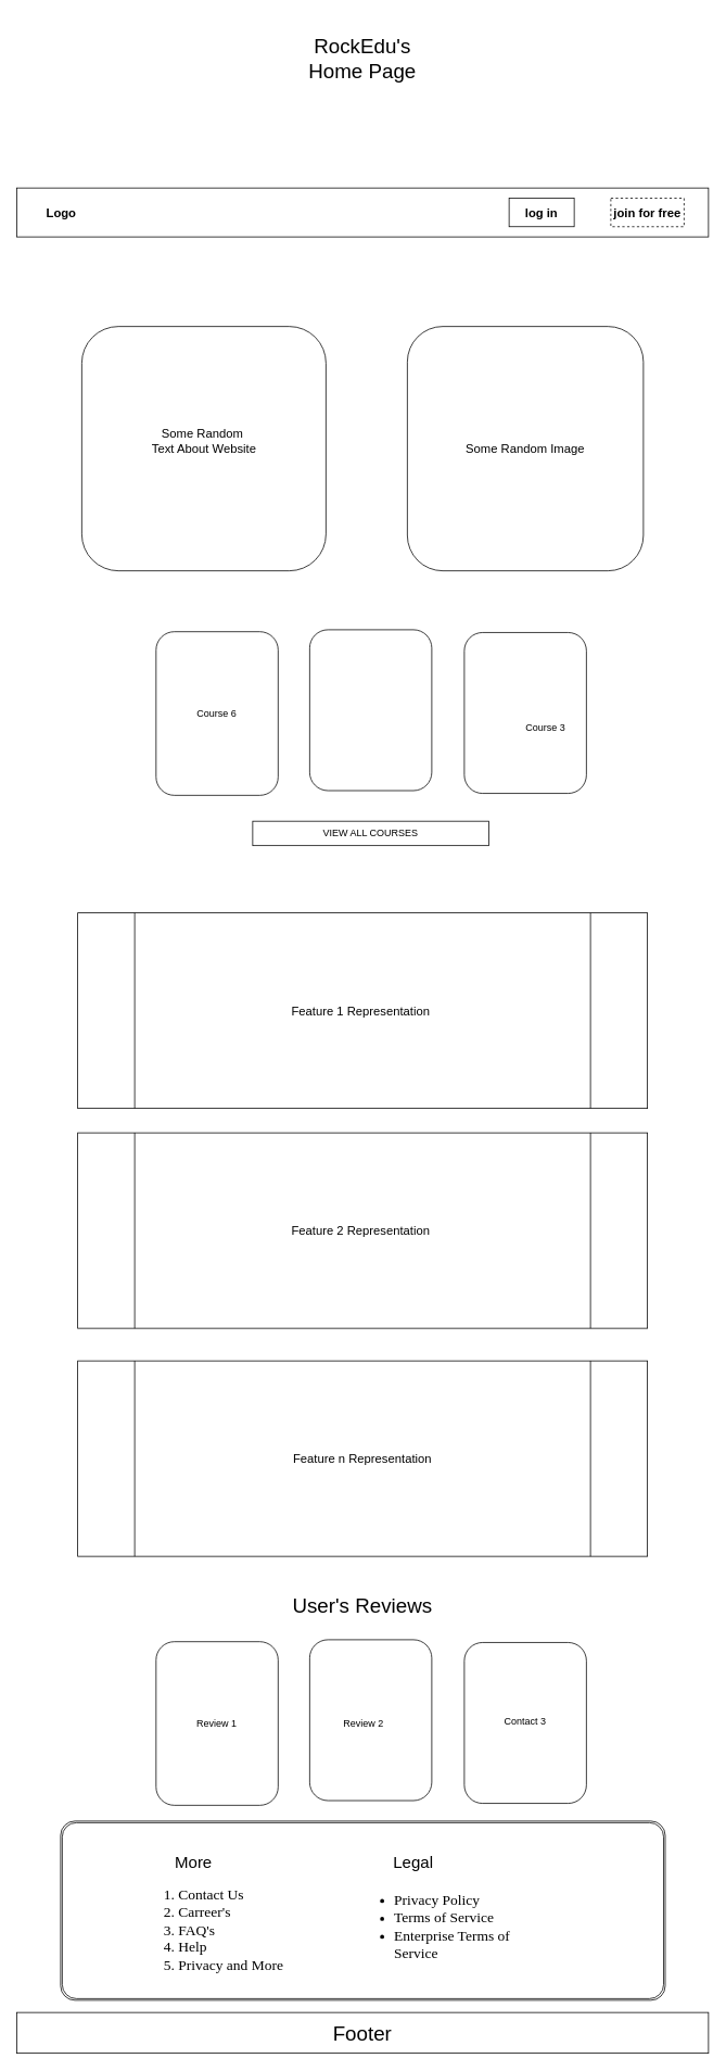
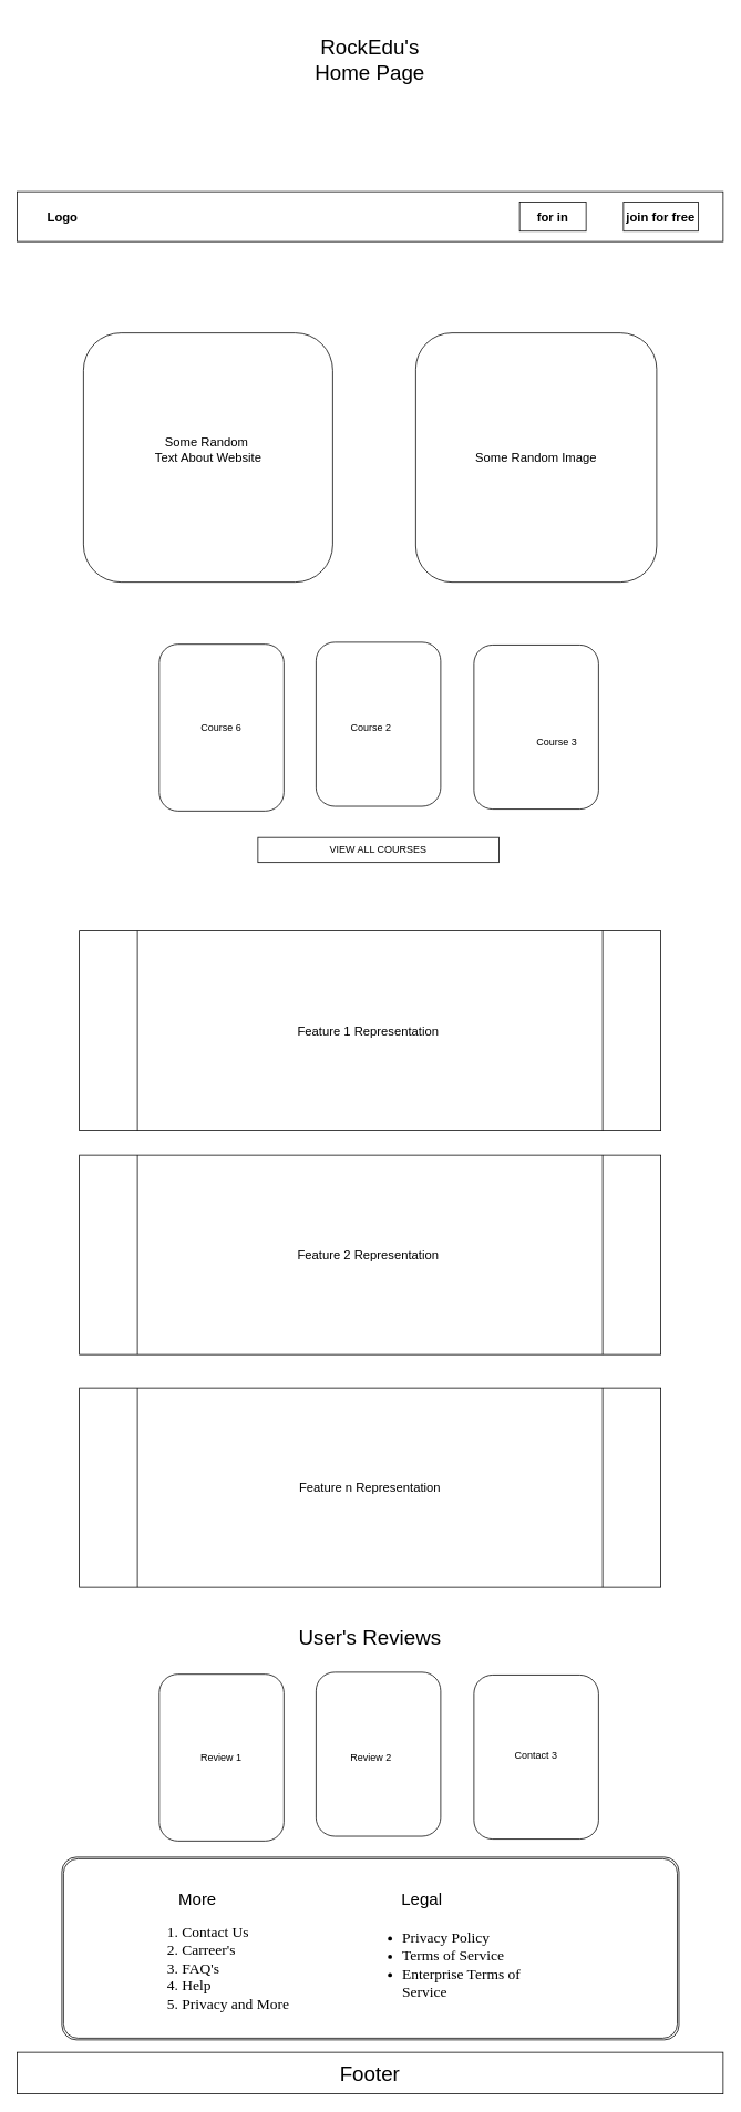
- <mxCell id="49" value="&lt;font style=&quot;font-size: 15px&quot;&gt;&lt;b&gt;log in&lt;/b&gt;&lt;/font&gt;" style="rounded=0;whiteSpace=wrap;html=1;" parent="45" vertex="1"><mxGeometry x="605" y="12.5" width="80" height="35" as="geometry" /></mxCell>
+ <mxCell id="49" value="&lt;font style=&quot;font-size: 15px&quot;&gt;&lt;b&gt;for in&lt;/b&gt;&lt;/font&gt;" style="rounded=0;whiteSpace=wrap;html=1;" parent="45" vertex="1"><mxGeometry x="605" y="12.5" width="80" height="35" as="geometry" /></mxCell>
- <mxCell id="48" value="&lt;b&gt;&lt;font style=&quot;font-size: 15px&quot;&gt;join for free&lt;/font&gt;&lt;/b&gt;" style="rounded=0;whiteSpace=wrap;html=1;dashed=1;" parent="45" vertex="1"><mxGeometry x="730" y="12.5" width="90" height="35" as="geometry" /></mxCell>
+ <mxCell id="48" value="&lt;b&gt;&lt;font style=&quot;font-size: 15px&quot;&gt;join for free&lt;/font&gt;&lt;/b&gt;" style="rounded=0;whiteSpace=wrap;html=1;" parent="45" vertex="1"><mxGeometry x="730" y="12.5" width="90" height="35" as="geometry" /></mxCell>
+ <mxCell id="41" value="Course 2" style="text;html=1;strokeColor=none;fillColor=none;align=center;verticalAlign=middle;whiteSpace=wrap;rounded=0;" vertex="1" parent="39"><mxGeometry x="26.25" y="48.254" width="80.5" height="90.993" as="geometry" /></mxCell>
